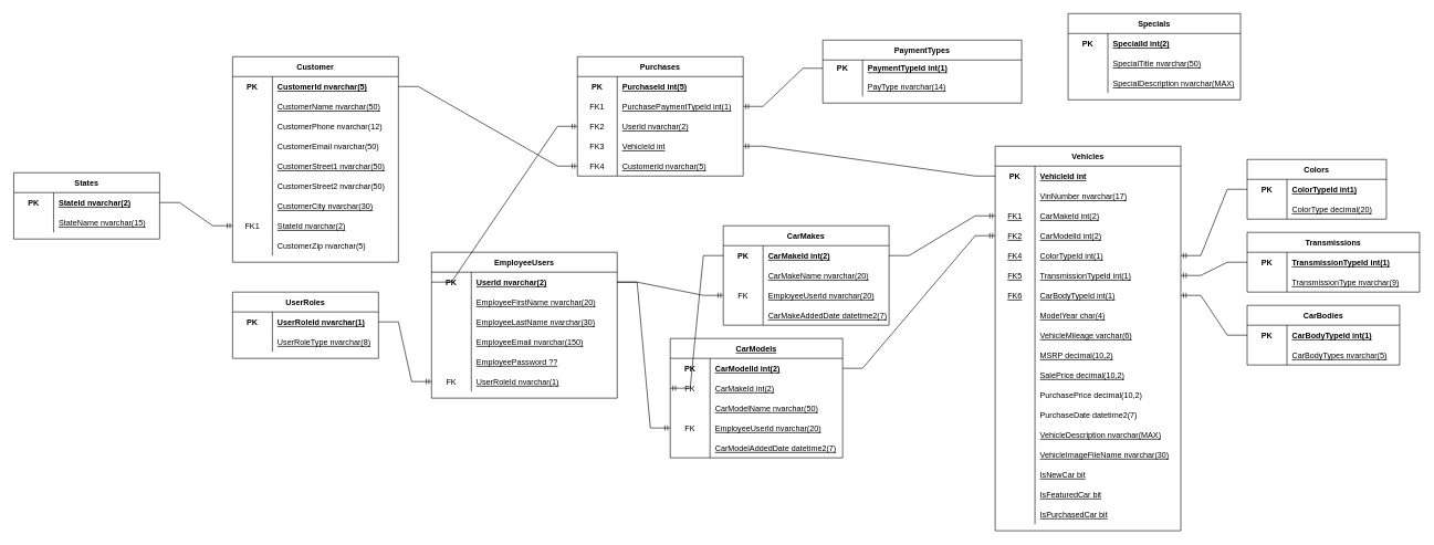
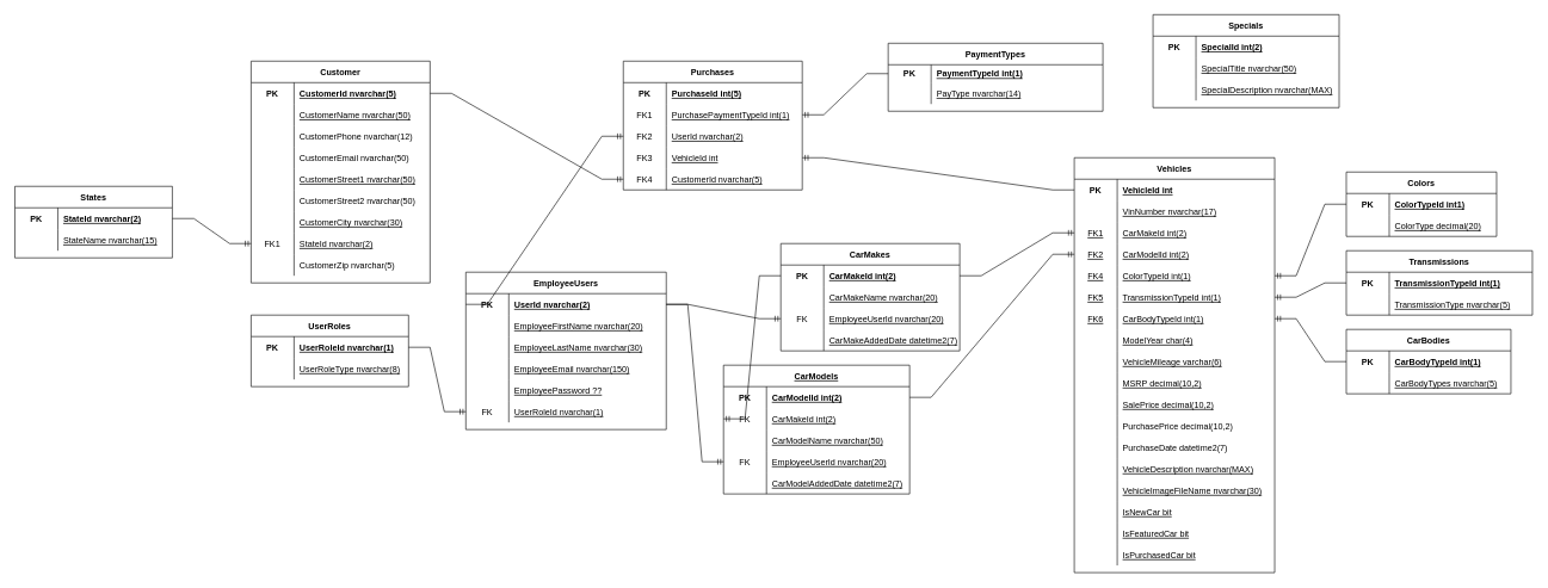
- <mxCell id="44" value="TransmissionType nvarchar(9)" style="shape=partialRectangle;connectable=0;fillColor=none;top=0;left=0;bottom=0;right=0;align=left;spacingLeft=6;overflow=hidden;fontStyle=4" parent="42" vertex="1"><mxGeometry x="60" width="200" height="30" as="geometry"><mxRectangle width="200" height="30" as="alternateBounds" /></mxGeometry></mxCell>
+ <mxCell id="44" value="TransmissionType nvarchar(5)" style="shape=partialRectangle;connectable=0;fillColor=none;top=0;left=0;bottom=0;right=0;align=left;spacingLeft=6;overflow=hidden;fontStyle=4" parent="42" vertex="1"><mxGeometry x="60" width="200" height="30" as="geometry"><mxRectangle width="200" height="30" as="alternateBounds" /></mxGeometry></mxCell>
